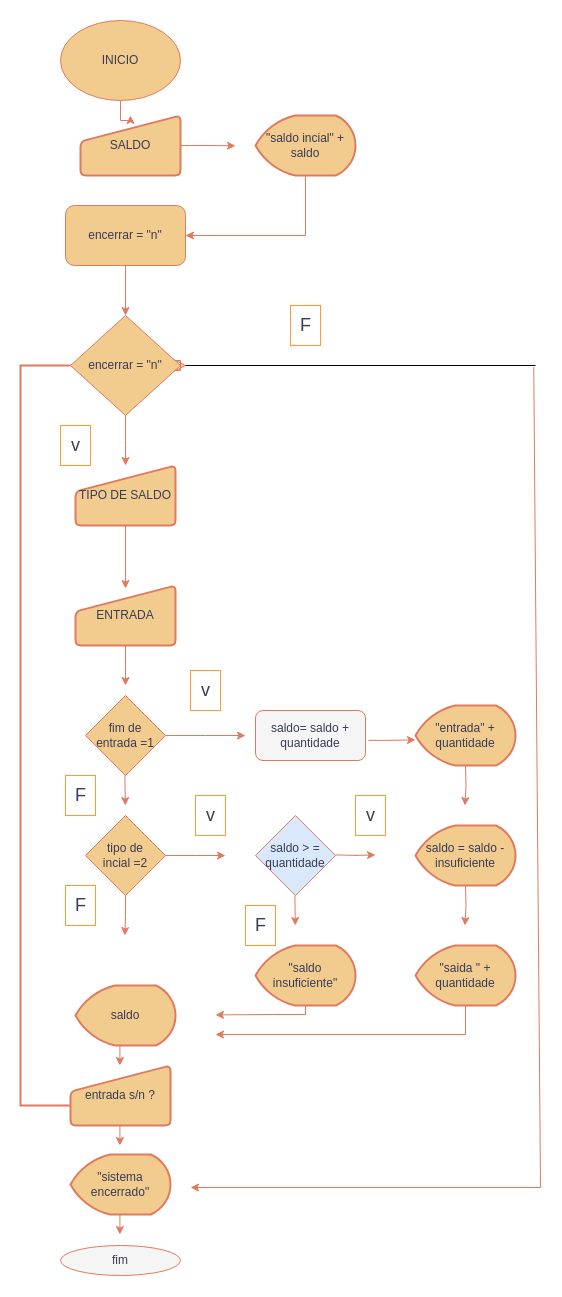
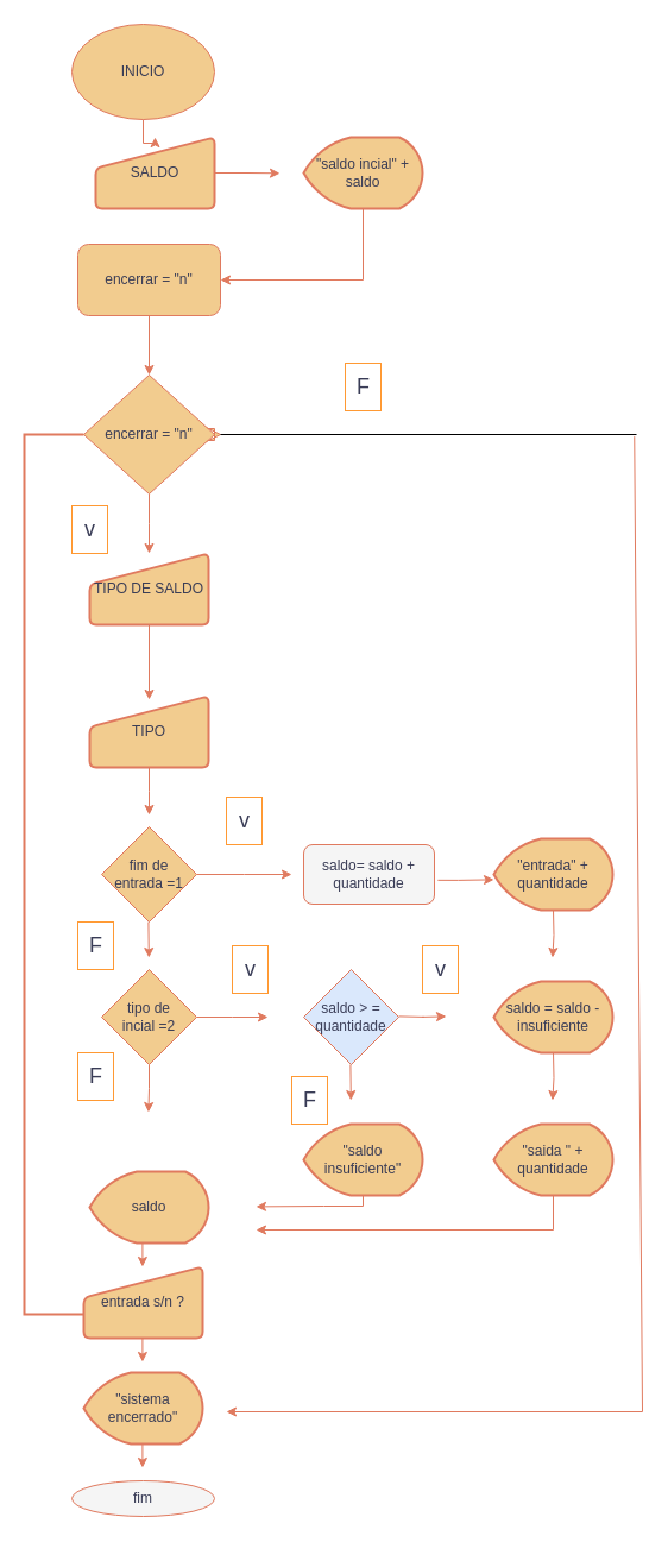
- <mxCell id="14" value="ENTRADA" style="html=1;strokeWidth=2;shape=manualInput;whiteSpace=wrap;rounded=1;size=26;arcSize=11;labelBackgroundColor=none;fillColor=#F2CC8F;strokeColor=#E07A5F;fontColor=#393C56;" parent="1" vertex="1"><mxGeometry x="75" y="585" width="100" height="60" as="geometry" /></mxCell>
+ <mxCell id="14" value="TIPO" style="html=1;strokeWidth=2;shape=manualInput;whiteSpace=wrap;rounded=1;size=26;arcSize=11;labelBackgroundColor=none;fillColor=#F2CC8F;strokeColor=#E07A5F;fontColor=#393C56;" parent="1" vertex="1"><mxGeometry x="75" y="585" width="100" height="60" as="geometry" /></mxCell>
